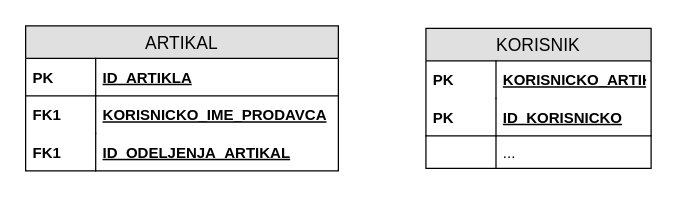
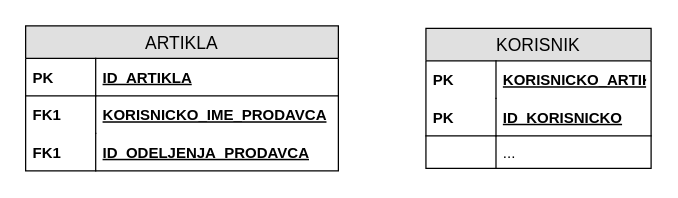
- <mxCell id="9" value="ARTIKAL" style="swimlane;fontStyle=0;childLayout=stackLayout;horizontal=1;startSize=26;fillColor=#e0e0e0;horizontalStack=0;resizeParent=1;resizeParentMax=0;resizeLast=0;collapsible=1;marginBottom=0;swimlaneFillColor=#ffffff;align=center;fontSize=14;" vertex="1" parent="1"><mxGeometry x="20" y="20" width="250" height="116" as="geometry" /></mxCell>
+ <mxCell id="9" value="ARTIKLA" style="swimlane;fontStyle=0;childLayout=stackLayout;horizontal=1;startSize=26;fillColor=#e0e0e0;horizontalStack=0;resizeParent=1;resizeParentMax=0;resizeLast=0;collapsible=1;marginBottom=0;swimlaneFillColor=#ffffff;align=center;fontSize=14;" vertex="1" parent="1"><mxGeometry x="20" y="20" width="250" height="116" as="geometry" /></mxCell>
- <mxCell id="14" value="ID_ODELJENJA_ARTIKAL" style="shape=partialRectangle;top=0;left=0;right=0;bottom=0;align=left;verticalAlign=middle;fillColor=none;spacingLeft=60;spacingRight=4;overflow=hidden;rotatable=0;points=[[0,0.5],[1,0.5]];portConstraint=eastwest;dropTarget=0;fontStyle=5;fontSize=12;" vertex="1" parent="9"><mxGeometry y="86" width="250" height="30" as="geometry" /></mxCell>
+ <mxCell id="14" value="ID_ODELJENJA_PRODAVCA" style="shape=partialRectangle;top=0;left=0;right=0;bottom=0;align=left;verticalAlign=middle;fillColor=none;spacingLeft=60;spacingRight=4;overflow=hidden;rotatable=0;points=[[0,0.5],[1,0.5]];portConstraint=eastwest;dropTarget=0;fontStyle=5;fontSize=12;" vertex="1" parent="9"><mxGeometry y="86" width="250" height="30" as="geometry" /></mxCell>
